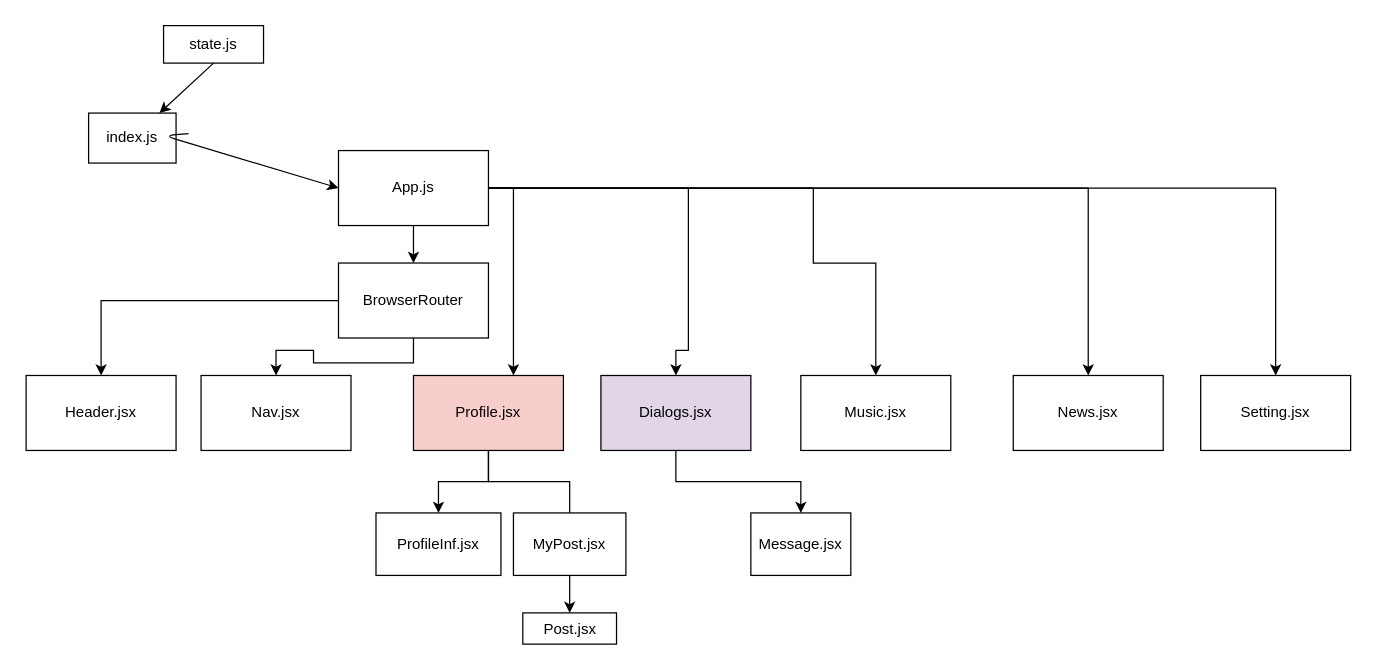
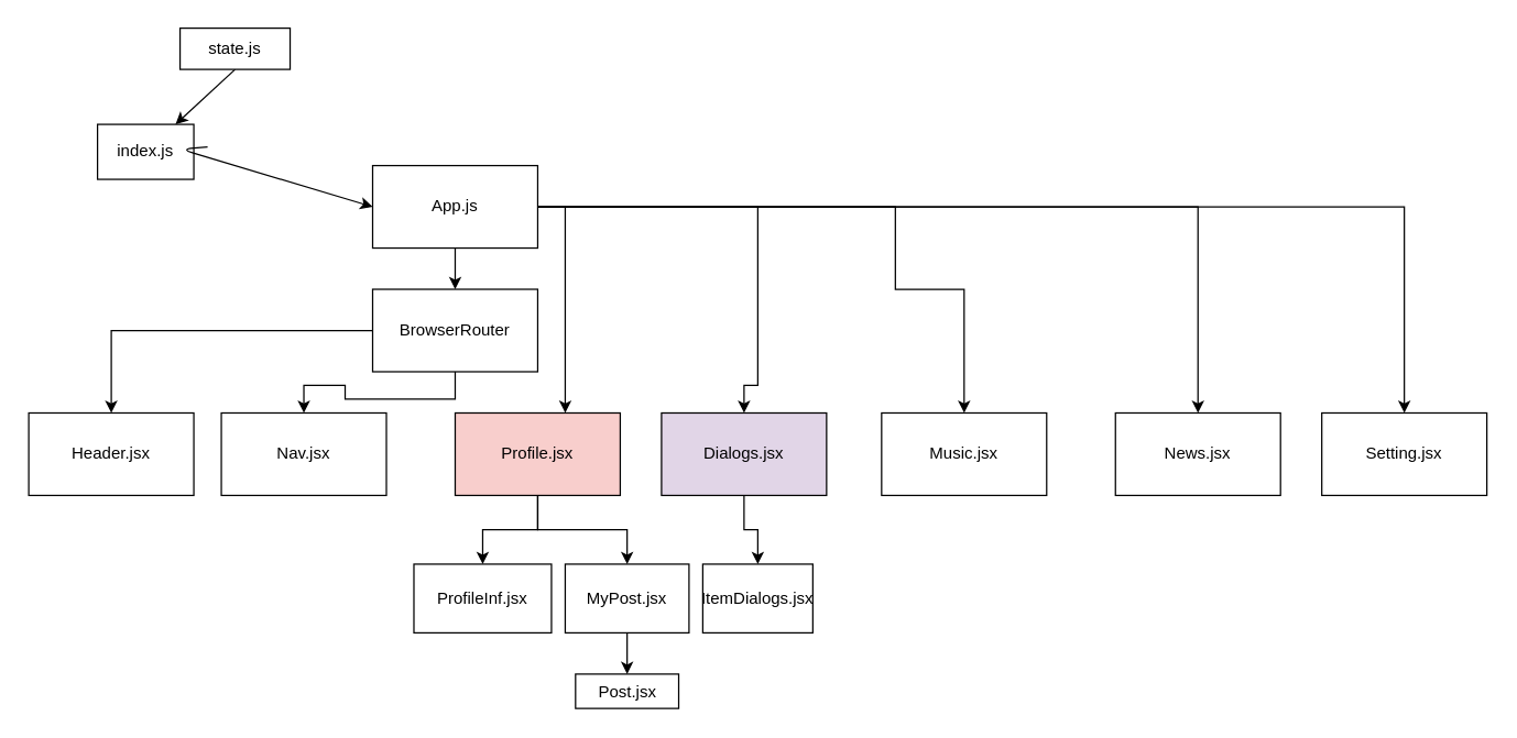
- <mxCell id="25" style="edgeStyle=orthogonalEdgeStyle;rounded=0;orthogonalLoop=1;jettySize=auto;html=1;entryX=0.5;entryY=0;entryDx=0;entryDy=0;" edge="1" parent="1" source="26" target="35"><mxGeometry relative="1" as="geometry"><mxPoint x="600" y="400" as="targetPoint" /></mxGeometry></mxCell>
+ <mxCell id="24" style="edgeStyle=orthogonalEdgeStyle;rounded=0;orthogonalLoop=1;jettySize=auto;html=1;entryX=0.5;entryY=0;entryDx=0;entryDy=0;" edge="1" parent="1" source="26" target="34"><mxGeometry relative="1" as="geometry" /></mxCell>
- <mxCell id="22" style="edgeStyle=orthogonalEdgeStyle;rounded=0;orthogonalLoop=1;jettySize=auto;html=1;entryX=0.5;entryY=0;entryDx=0;entryDy=0;endArrow=none;" edge="1" parent="1" source="23" target="32"><mxGeometry relative="1" as="geometry" /></mxCell>
+ <mxCell id="22" style="edgeStyle=orthogonalEdgeStyle;rounded=0;orthogonalLoop=1;jettySize=auto;html=1;entryX=0.5;entryY=0;entryDx=0;entryDy=0;" edge="1" parent="1" source="23" target="32"><mxGeometry relative="1" as="geometry" /></mxCell>
+ <mxCell id="34" value="ItemDialogs.jsx" style="whiteSpace=wrap;html=1;" vertex="1" parent="1"><mxGeometry x="510" y="410" width="80" height="50" as="geometry" /></mxCell>
- <mxCell id="35" value="Message.jsx" style="whiteSpace=wrap;html=1;" vertex="1" parent="1"><mxGeometry x="600" y="410" width="80" height="50" as="geometry" /></mxCell>
